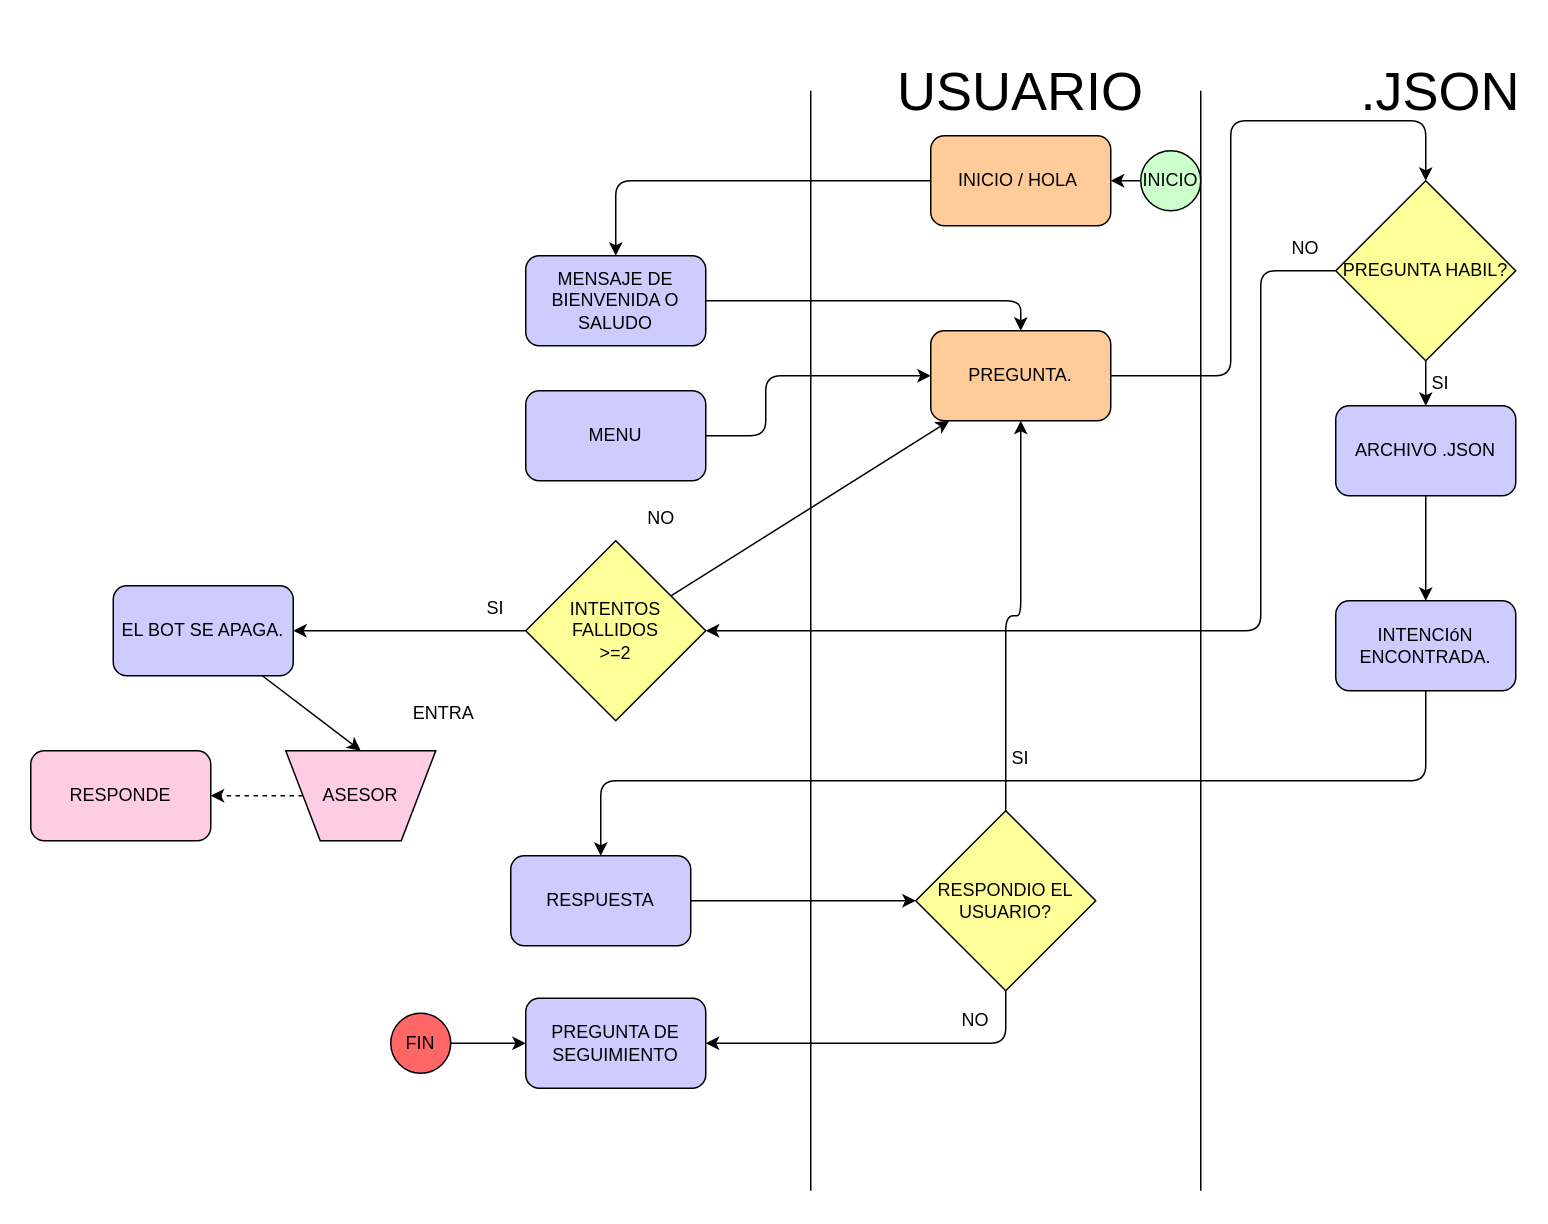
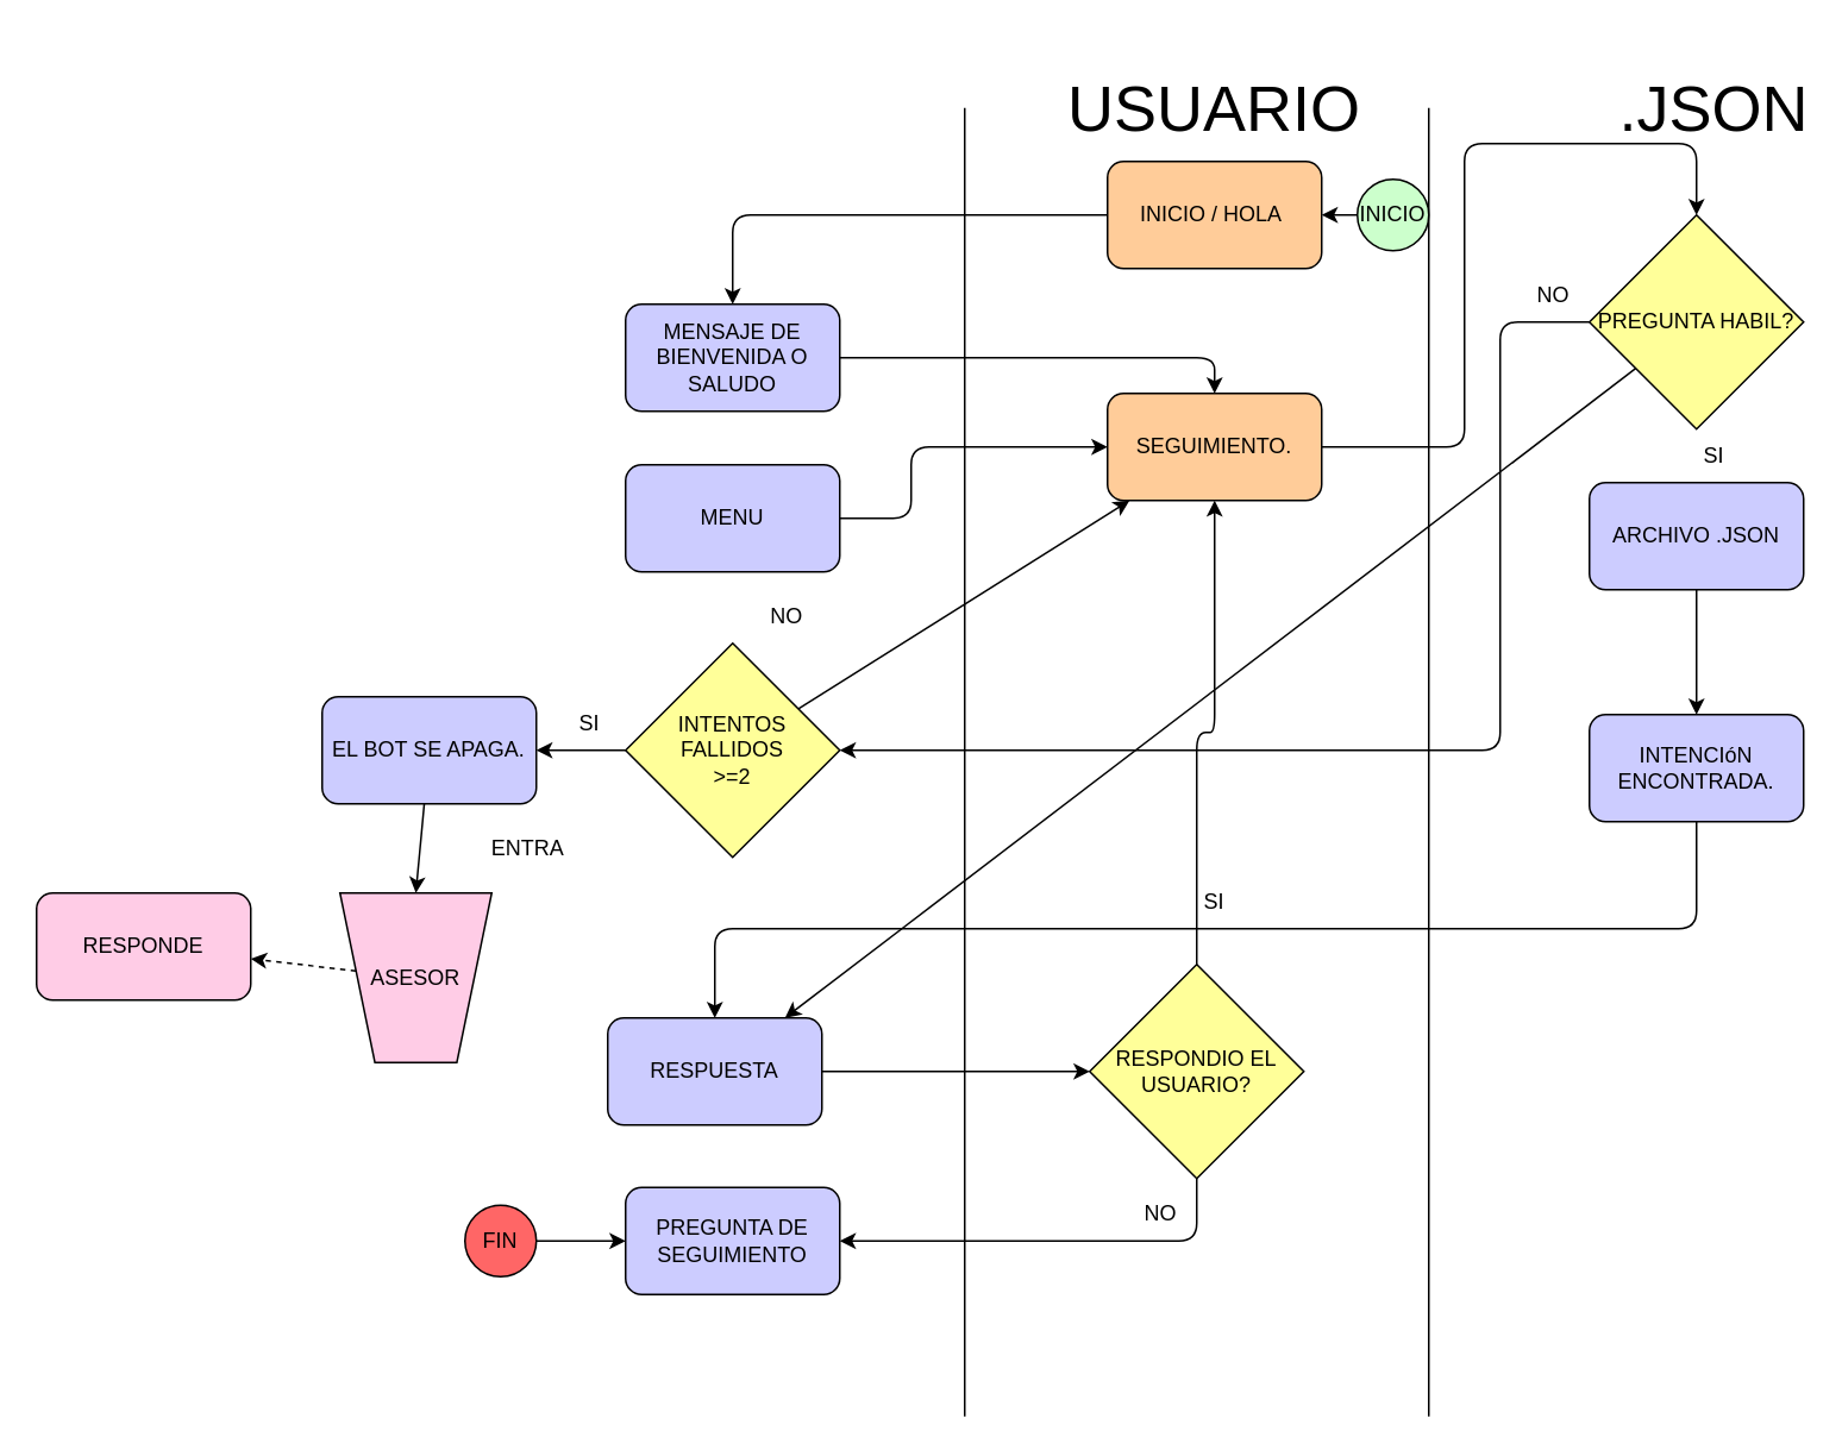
- <mxCell id="23" value="PREGUNTA." style="rounded=1;whiteSpace=wrap;html=1;fillColor=#FFCC99;" parent="1" vertex="1"><mxGeometry x="620" y="220" width="120" height="60" as="geometry" /></mxCell>
+ <mxCell id="23" value="SEGUIMIENTO." style="rounded=1;whiteSpace=wrap;html=1;fillColor=#FFCC99;" parent="1" vertex="1"><mxGeometry x="620" y="220" width="120" height="60" as="geometry" /></mxCell>
- <mxCell id="24" style="edgeStyle=none;html=1;entryX=0.5;entryY=0;entryDx=0;entryDy=0;" parent="1" source="26" target="8" edge="1"><mxGeometry relative="1" as="geometry" /></mxCell>
+ <mxCell id="24" style="edgeStyle=none;html=1;" parent="1" source="26" target="15" edge="1"><mxGeometry relative="1" as="geometry" /></mxCell>
- <mxCell id="40" value="EL BOT SE APAGA." style="rounded=1;whiteSpace=wrap;html=1;fillColor=#CCCCFF;" parent="1" vertex="1"><mxGeometry x="75" y="390" width="120" height="60" as="geometry" /></mxCell>
+ <mxCell id="40" value="EL BOT SE APAGA." style="rounded=1;whiteSpace=wrap;html=1;fillColor=#CCCCFF;" parent="1" vertex="1"><mxGeometry x="180" y="390" width="120" height="60" as="geometry" /></mxCell>
- <mxCell id="42" value="ASESOR" style="verticalLabelPosition=middle;verticalAlign=middle;html=1;shape=trapezoid;perimeter=trapezoidPerimeter;whiteSpace=wrap;size=0.23;arcSize=10;flipV=1;labelPosition=center;align=center;fillColor=#FFCCE6;" parent="1" vertex="1"><mxGeometry x="190" y="500" width="100" height="60" as="geometry" /></mxCell>
+ <mxCell id="42" value="ASESOR" style="verticalLabelPosition=middle;verticalAlign=middle;html=1;shape=trapezoid;perimeter=trapezoidPerimeter;whiteSpace=wrap;size=0.23;arcSize=10;flipV=1;labelPosition=center;align=center;fillColor=#FFCCE6;" parent="1" vertex="1"><mxGeometry x="190" y="500" width="85" height="95" as="geometry" /></mxCell>
